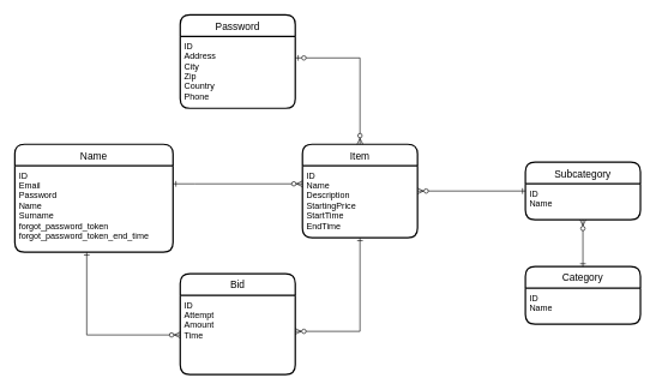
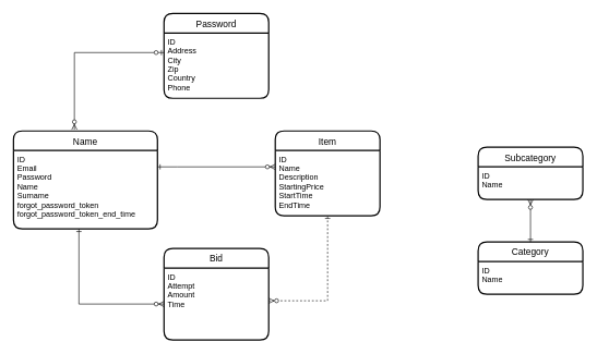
+ <mxCell id="16" style="edgeStyle=orthogonalEdgeStyle;rounded=0;orthogonalLoop=1;jettySize=auto;html=1;entryX=0.423;entryY=-0.013;entryDx=0;entryDy=0;endArrow=ERzeroToMany;endFill=1;startArrow=ERzeroToOne;startFill=1;entryPerimeter=0;" edge="1" parent="1" source="15" target="2"><mxGeometry relative="1" as="geometry"><Array as="points"><mxPoint x="113" y="80" /></Array></mxGeometry></mxCell>
- <mxCell id="17" style="edgeStyle=orthogonalEdgeStyle;rounded=0;orthogonalLoop=1;jettySize=auto;html=1;startArrow=ERzeroToOne;startFill=1;endArrow=ERzeroToMany;endFill=1;" edge="1" parent="1" source="15" target="4"><mxGeometry relative="1" as="geometry"><Array as="points"><mxPoint x="500" y="80" /></Array></mxGeometry></mxCell>
- <mxCell id="11" style="edgeStyle=orthogonalEdgeStyle;rounded=0;orthogonalLoop=1;jettySize=auto;html=1;endArrow=ERzeroToMany;endFill=1;startArrow=ERone;startFill=0;" parent="1" source="12" target="4" edge="1"><mxGeometry relative="1" as="geometry" /></mxCell>
- <mxCell id="9" style="edgeStyle=orthogonalEdgeStyle;rounded=0;orthogonalLoop=1;jettySize=auto;html=1;startArrow=ERzeroToMany;startFill=1;endArrow=ERone;endFill=0;" parent="1" source="8" target="4" edge="1"><mxGeometry relative="1" as="geometry"><Array as="points"><mxPoint x="500" y="460" /></Array></mxGeometry></mxCell>
+ <mxCell id="9" style="edgeStyle=orthogonalEdgeStyle;rounded=0;orthogonalLoop=1;jettySize=auto;html=1;startArrow=ERzeroToMany;startFill=1;endArrow=ERone;endFill=0;dashed=1;" parent="1" source="8" target="4" edge="1"><mxGeometry relative="1" as="geometry"><Array as="points"><mxPoint x="500" y="460" /></Array></mxGeometry></mxCell>
